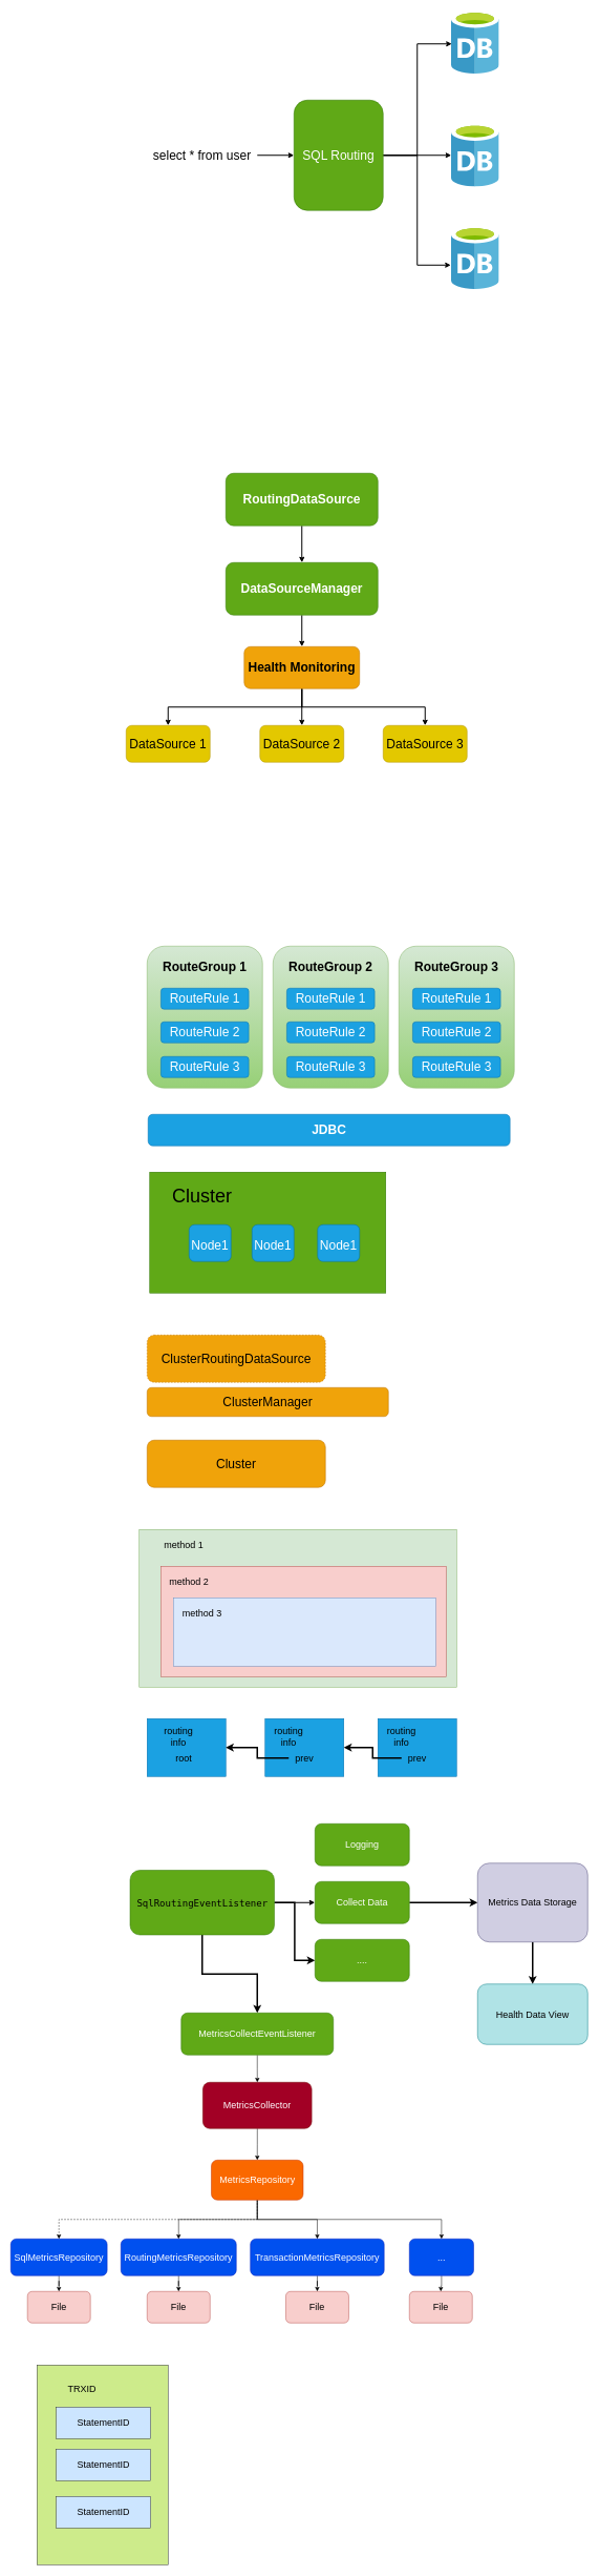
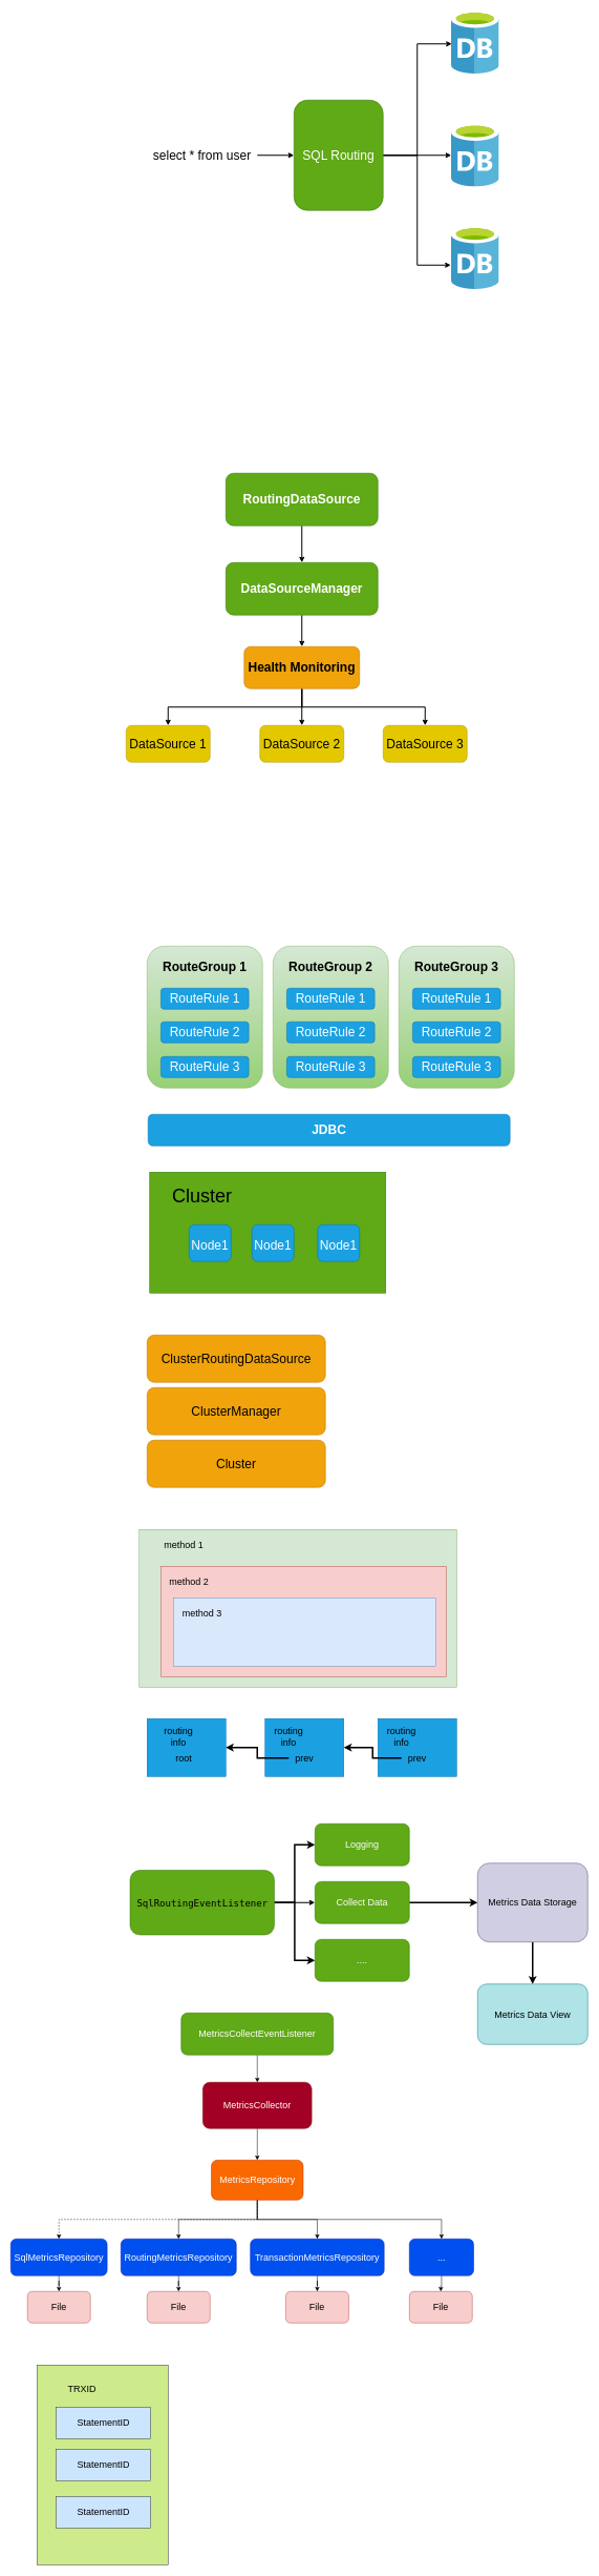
- <mxCell id="43" value="ClusterRoutingDataSource" style="rounded=1;whiteSpace=wrap;html=1;fontSize=24;fillColor=#f0a30a;strokeColor=#BD7000;fontColor=#000000;dashed=1;" parent="1" vertex="1"><mxGeometry x="280" y="2540" width="339.99" height="90" as="geometry" /></mxCell>
+ <mxCell id="43" value="ClusterRoutingDataSource" style="rounded=1;whiteSpace=wrap;html=1;fontSize=24;fillColor=#f0a30a;strokeColor=#BD7000;fontColor=#000000;" parent="1" vertex="1"><mxGeometry x="280" y="2540" width="339.99" height="90" as="geometry" /></mxCell>
- <mxCell id="44" value="ClusterManager" style="rounded=1;whiteSpace=wrap;html=1;fontSize=24;fillColor=#f0a30a;strokeColor=#BD7000;fontColor=#000000;" parent="1" vertex="1"><mxGeometry x="280" y="2640" width="460" height="55" as="geometry" /></mxCell>
+ <mxCell id="44" value="ClusterManager" style="rounded=1;whiteSpace=wrap;html=1;fontSize=24;fillColor=#f0a30a;strokeColor=#BD7000;fontColor=#000000;" parent="1" vertex="1"><mxGeometry x="280" y="2640" width="339.99" height="90" as="geometry" /></mxCell>
- <mxCell id="63" value="" style="edgeStyle=orthogonalEdgeStyle;rounded=0;orthogonalLoop=1;jettySize=auto;html=1;fontColor=#000000;strokeWidth=3;" parent="1" source="66" target="75" edge="1"><mxGeometry relative="1" as="geometry" /></mxCell>
+ <mxCell id="63" value="" style="edgeStyle=orthogonalEdgeStyle;rounded=0;orthogonalLoop=1;jettySize=auto;html=1;fontColor=#000000;entryX=0;entryY=0.5;entryDx=0;entryDy=0;strokeWidth=3;" parent="1" source="66" target="67" edge="1"><mxGeometry relative="1" as="geometry" /></mxCell>
- <mxCell id="73" value="&lt;font color=&quot;#000000&quot;&gt;Health Data View&lt;/font&gt;" style="rounded=1;whiteSpace=wrap;html=1;fontSize=18;fillColor=#b0e3e6;strokeColor=#0e8088;" parent="1" vertex="1"><mxGeometry x="910" y="3775" width="210" height="115" as="geometry" /></mxCell>
+ <mxCell id="73" value="&lt;font color=&quot;#000000&quot;&gt;Metrics Data View&lt;/font&gt;" style="rounded=1;whiteSpace=wrap;html=1;fontSize=18;fillColor=#b0e3e6;strokeColor=#0e8088;" parent="1" vertex="1"><mxGeometry x="910" y="3775" width="210" height="115" as="geometry" /></mxCell>
